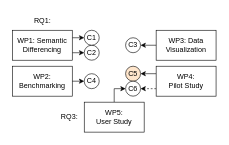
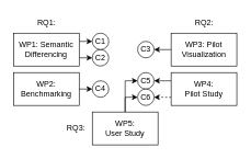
+ <mxCell id="22" value="RQ2:" style="text;html=1;align=center;verticalAlign=middle;resizable=0;points=[];autosize=1;strokeColor=none;fillColor=none;" vertex="1" parent="1"><mxGeometry x="285" y="20" width="50" height="30" as="geometry" /></mxCell>
- <mxCell id="6" value="WP3: Data Visualization" style="rounded=0;whiteSpace=wrap;html=1;" vertex="1" parent="1"><mxGeometry x="260" y="50" width="100" height="50" as="geometry" /></mxCell>
+ <mxCell id="6" value="WP3: Pilot Visualization" style="rounded=0;whiteSpace=wrap;html=1;" vertex="1" parent="1"><mxGeometry x="260" y="50" width="100" height="50" as="geometry" /></mxCell>
+ <mxCell id="10" style="edgeStyle=orthogonalEdgeStyle;rounded=0;orthogonalLoop=1;jettySize=auto;html=1;exitX=0.5;exitY=0;exitDx=0;exitDy=0;entryX=0;entryY=0.5;entryDx=0;entryDy=0;" edge="1" parent="1" source="12" target="17"><mxGeometry relative="1" as="geometry"><mxPoint x="200" y="100" as="targetPoint" /><Array as="points"><mxPoint x="190" y="123" /></Array></mxGeometry></mxCell>
- <mxCell id="17" value="C5" style="ellipse;whiteSpace=wrap;html=1;aspect=fixed;fillColor=#ffe6cc;" vertex="1" parent="1"><mxGeometry x="209" y="110" width="25" height="25" as="geometry" /></mxCell>
+ <mxCell id="17" value="C5" style="ellipse;whiteSpace=wrap;html=1;aspect=fixed;" vertex="1" parent="1"><mxGeometry x="209" y="110" width="25" height="25" as="geometry" /></mxCell>
